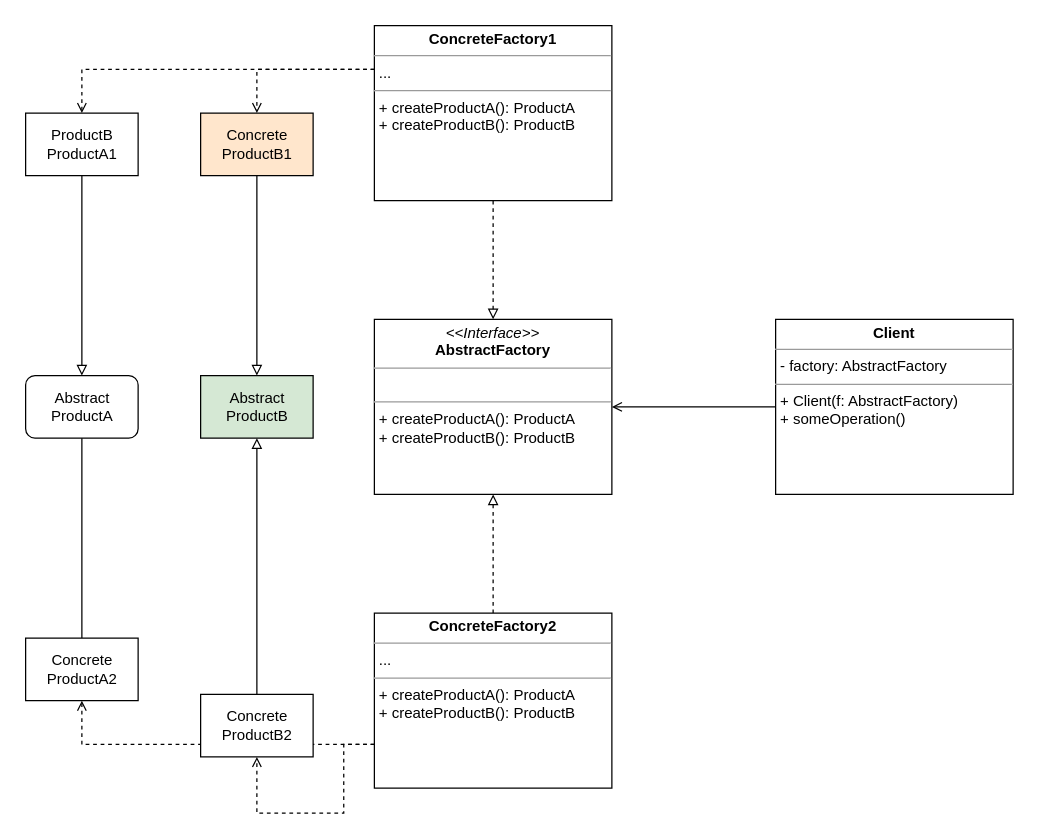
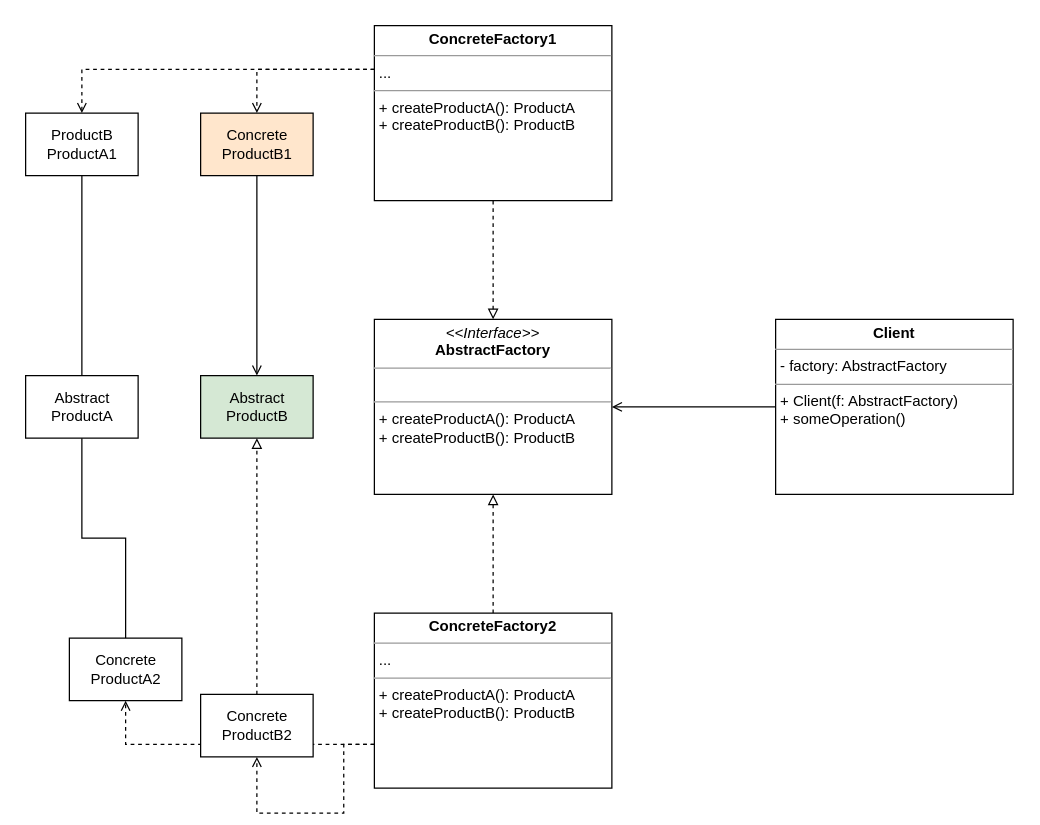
- <mxCell id="13" style="edgeStyle=orthogonalEdgeStyle;rounded=0;orthogonalLoop=1;jettySize=auto;html=1;exitX=0.5;exitY=1;exitDx=0;exitDy=0;endArrow=block;endFill=0;" edge="1" parent="1" source="14" target="3"><mxGeometry relative="1" as="geometry" /></mxCell>
+ <mxCell id="13" style="edgeStyle=orthogonalEdgeStyle;rounded=0;orthogonalLoop=1;jettySize=auto;html=1;exitX=0.5;exitY=1;exitDx=0;exitDy=0;endArrow=none;endFill=0;" edge="1" parent="1" source="14" target="3"><mxGeometry relative="1" as="geometry" /></mxCell>
- <mxCell id="15" style="edgeStyle=orthogonalEdgeStyle;rounded=0;orthogonalLoop=1;jettySize=auto;html=1;exitX=0.5;exitY=1;exitDx=0;exitDy=0;endArrow=block;endFill=0;" edge="1" parent="1" source="16" target="4"><mxGeometry relative="1" as="geometry" /></mxCell>
+ <mxCell id="15" style="edgeStyle=orthogonalEdgeStyle;rounded=0;orthogonalLoop=1;jettySize=auto;html=1;exitX=0.5;exitY=1;exitDx=0;exitDy=0;endArrow=open;endFill=0;" edge="1" parent="1" source="16" target="4"><mxGeometry relative="1" as="geometry" /></mxCell>
- <mxCell id="3" value="Abstract&lt;br&gt;ProductA" style="html=1;rounded=1;" vertex="1" parent="1"><mxGeometry x="20" y="300" width="90" height="50" as="geometry" /></mxCell>
+ <mxCell id="3" value="Abstract&lt;br&gt;ProductA" style="html=1;" vertex="1" parent="1"><mxGeometry x="20" y="300" width="90" height="50" as="geometry" /></mxCell>
- <mxCell id="19" style="edgeStyle=orthogonalEdgeStyle;rounded=0;orthogonalLoop=1;jettySize=auto;html=1;exitX=0.5;exitY=0;exitDx=0;exitDy=0;endArrow=block;endFill=0;" edge="1" parent="1" source="20" target="4"><mxGeometry relative="1" as="geometry" /></mxCell>
+ <mxCell id="19" style="edgeStyle=orthogonalEdgeStyle;rounded=0;orthogonalLoop=1;jettySize=auto;html=1;exitX=0.5;exitY=0;exitDx=0;exitDy=0;endArrow=block;endFill=0;dashed=1;" edge="1" parent="1" source="20" target="4"><mxGeometry relative="1" as="geometry" /></mxCell>
- <mxCell id="18" value="Concrete&lt;br&gt;ProductA2" style="html=1;" vertex="1" parent="1"><mxGeometry x="20" y="510" width="90" height="50" as="geometry" /></mxCell>
+ <mxCell id="18" value="Concrete&lt;br&gt;ProductA2" style="html=1;" vertex="1" parent="1"><mxGeometry x="55" y="510" width="90" height="50" as="geometry" /></mxCell>
